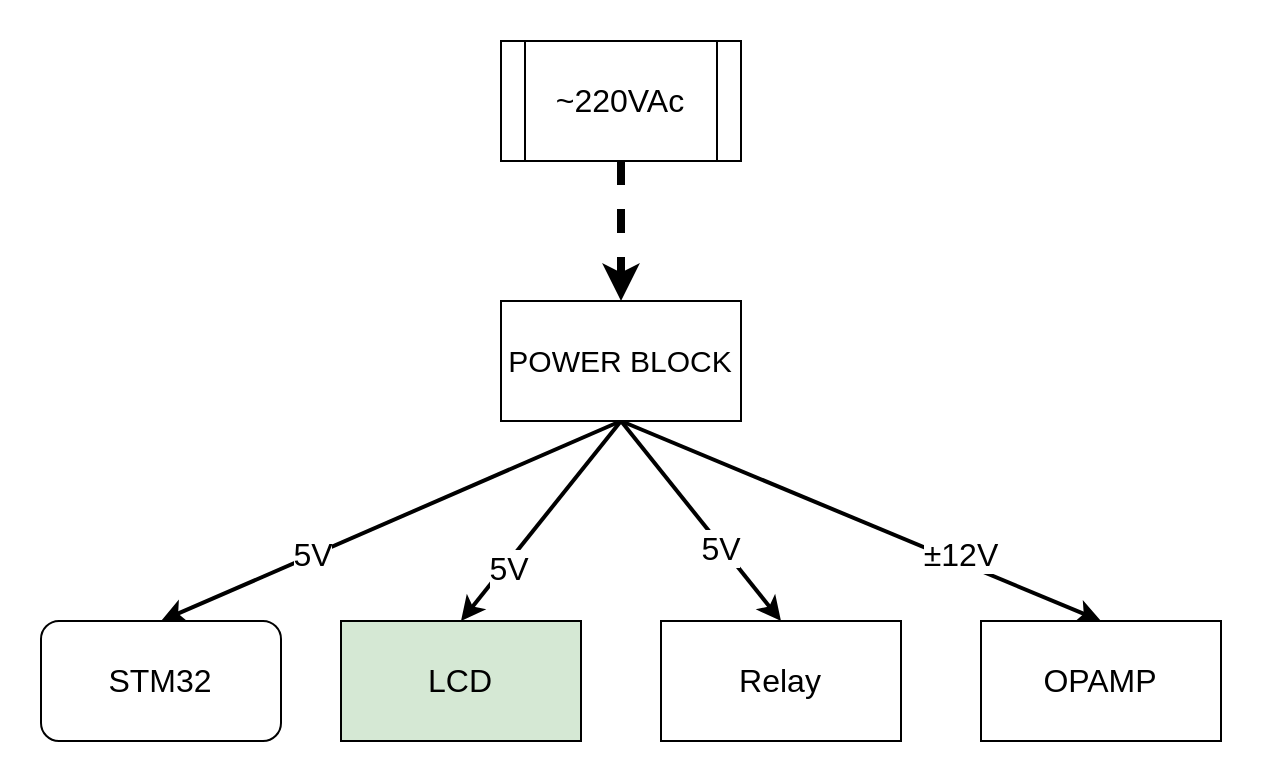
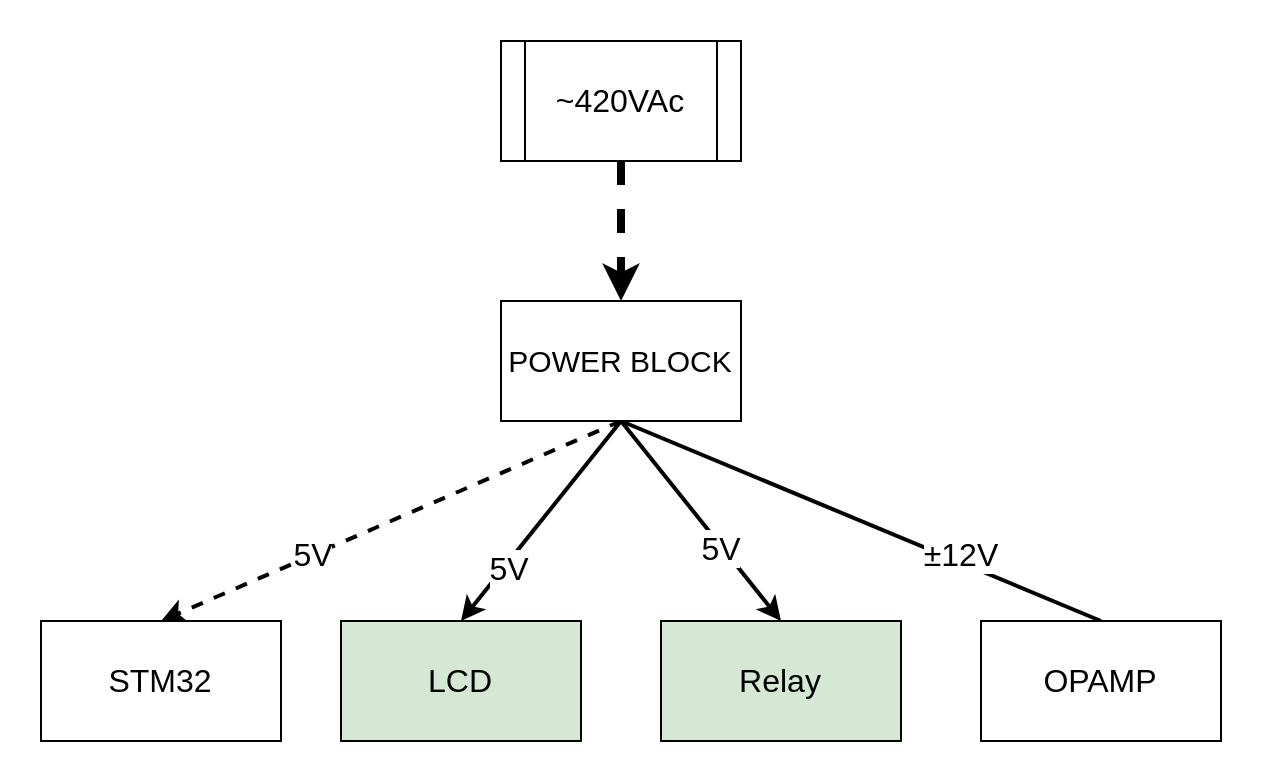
- <mxCell id="3" value="&lt;font style=&quot;font-size: 16px;&quot;&gt;~220VAc&lt;/font&gt;" style="shape=process;whiteSpace=wrap;html=1;backgroundOutline=1;rounded=0;" vertex="1" parent="1"><mxGeometry x="250" y="20" width="120" height="60" as="geometry" /></mxCell>
+ <mxCell id="3" value="&lt;font style=&quot;font-size: 16px;&quot;&gt;~420VAc&lt;/font&gt;" style="shape=process;whiteSpace=wrap;html=1;backgroundOutline=1;rounded=0;" vertex="1" parent="1"><mxGeometry x="250" y="20" width="120" height="60" as="geometry" /></mxCell>
- <mxCell id="4" style="edgeStyle=none;html=1;exitX=0.5;exitY=1;exitDx=0;exitDy=0;entryX=0.5;entryY=0;entryDx=0;entryDy=0;strokeWidth=2;fontSize=16;rounded=0;" edge="1" parent="1" source="12" target="13"><mxGeometry relative="1" as="geometry" /></mxCell>
+ <mxCell id="4" style="edgeStyle=none;html=1;exitX=0.5;exitY=1;exitDx=0;exitDy=0;entryX=0.5;entryY=0;entryDx=0;entryDy=0;strokeWidth=2;fontSize=16;rounded=0;dashed=1;" edge="1" parent="1" source="12" target="13"><mxGeometry relative="1" as="geometry" /></mxCell>
- <mxCell id="10" style="edgeStyle=none;html=1;exitX=0.5;exitY=1;exitDx=0;exitDy=0;entryX=0.5;entryY=0;entryDx=0;entryDy=0;strokeWidth=2;fontSize=16;rounded=0;" edge="1" parent="1" source="12" target="16"><mxGeometry relative="1" as="geometry" /></mxCell>
+ <mxCell id="10" style="edgeStyle=none;html=1;exitX=0.5;exitY=1;exitDx=0;exitDy=0;entryX=0.5;entryY=0;entryDx=0;entryDy=0;strokeWidth=2;fontSize=16;rounded=0;endArrow=none;" edge="1" parent="1" source="12" target="16"><mxGeometry relative="1" as="geometry" /></mxCell>
- <mxCell id="13" value="STM32" style="whiteSpace=wrap;html=1;fontSize=16;rounded=1;" vertex="1" parent="1"><mxGeometry x="20" y="310" width="120" height="60" as="geometry" /></mxCell>
+ <mxCell id="13" value="STM32" style="rounded=0;whiteSpace=wrap;html=1;fontSize=16;" vertex="1" parent="1"><mxGeometry x="20" y="310" width="120" height="60" as="geometry" /></mxCell>
- <mxCell id="15" value="Relay" style="rounded=0;whiteSpace=wrap;html=1;fontSize=16;" vertex="1" parent="1"><mxGeometry x="330" y="310" width="120" height="60" as="geometry" /></mxCell>
+ <mxCell id="15" value="Relay" style="rounded=0;whiteSpace=wrap;html=1;fontSize=16;fillColor=#d5e8d4;" vertex="1" parent="1"><mxGeometry x="330" y="310" width="120" height="60" as="geometry" /></mxCell>
